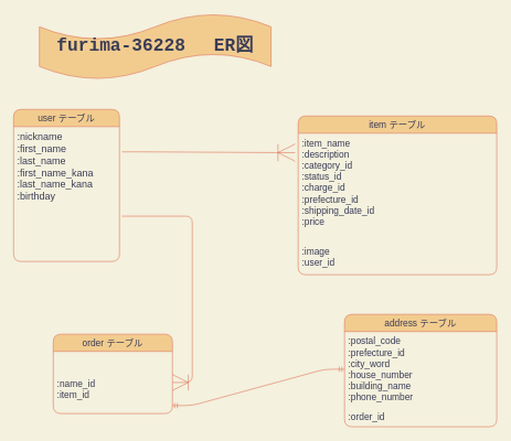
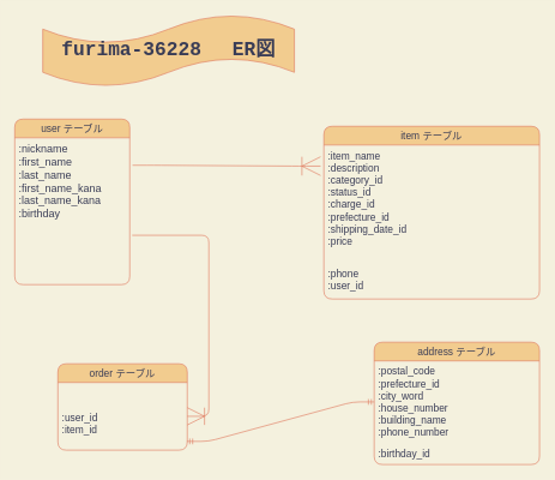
- <mxCell id="6" value=":image&#10;:user_id" style="text;strokeColor=none;fillColor=none;spacingLeft=4;spacingRight=4;overflow=hidden;rotatable=0;points=[[0,0.5],[1,0.5]];portConstraint=eastwest;fontSize=14;fontColor=#393C56;" parent="4" vertex="1"><mxGeometry y="190" width="300" height="50" as="geometry" /></mxCell>
+ <mxCell id="6" value=":phone&#10;:user_id" style="text;strokeColor=none;fillColor=none;spacingLeft=4;spacingRight=4;overflow=hidden;rotatable=0;points=[[0,0.5],[1,0.5]];portConstraint=eastwest;fontSize=14;fontColor=#393C56;" parent="4" vertex="1"><mxGeometry y="190" width="300" height="50" as="geometry" /></mxCell>
- <mxCell id="8" value="&#10;&#10;:name_id&#10;:item_id" style="text;strokeColor=none;fillColor=none;spacingLeft=4;spacingRight=4;overflow=hidden;rotatable=0;points=[[0,0.5],[1,0.5]];portConstraint=eastwest;fontSize=14;fontColor=#393C56;" parent="7" vertex="1"><mxGeometry y="26" width="180" height="94" as="geometry" /></mxCell>
+ <mxCell id="8" value="&#10;&#10;:user_id&#10;:item_id" style="text;strokeColor=none;fillColor=none;spacingLeft=4;spacingRight=4;overflow=hidden;rotatable=0;points=[[0,0.5],[1,0.5]];portConstraint=eastwest;fontSize=14;fontColor=#393C56;" parent="7" vertex="1"><mxGeometry y="26" width="180" height="94" as="geometry" /></mxCell>
- <mxCell id="11" value=":order_id&#10;" style="text;strokeColor=none;fillColor=none;spacingLeft=4;spacingRight=4;overflow=hidden;rotatable=0;points=[[0,0.5],[1,0.5]];portConstraint=eastwest;fontSize=14;fontColor=#393C56;" parent="9" vertex="1"><mxGeometry y="140" width="230" height="30" as="geometry" /></mxCell>
+ <mxCell id="11" value=":birthday_id&#10;" style="text;strokeColor=none;fillColor=none;spacingLeft=4;spacingRight=4;overflow=hidden;rotatable=0;points=[[0,0.5],[1,0.5]];portConstraint=eastwest;fontSize=14;fontColor=#393C56;" parent="9" vertex="1"><mxGeometry y="140" width="230" height="30" as="geometry" /></mxCell>
